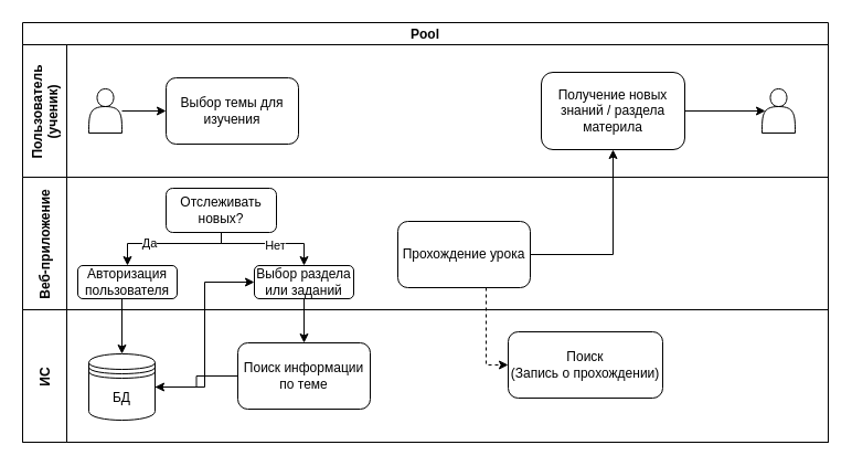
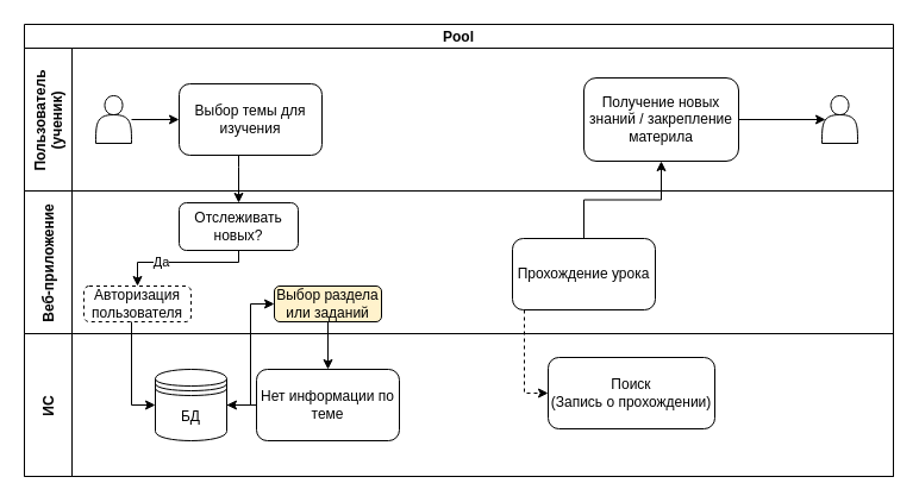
- <mxCell id="7" value="Получение новых знаний / раздела материла" style="rounded=1;whiteSpace=wrap;html=1;" vertex="1" parent="3"><mxGeometry x="470" y="25" width="130" height="70" as="geometry" /></mxCell>
+ <mxCell id="7" value="Получение новых знаний / закрепление материла" style="rounded=1;whiteSpace=wrap;html=1;" vertex="1" parent="3"><mxGeometry x="470" y="25" width="130" height="70" as="geometry" /></mxCell>
+ <mxCell id="23" style="edgeStyle=orthogonalEdgeStyle;rounded=0;orthogonalLoop=1;jettySize=auto;html=1;entryX=0.5;entryY=0;entryDx=0;entryDy=0;" edge="1" parent="2" source="6" target="13"><mxGeometry relative="1" as="geometry"><Array as="points"><mxPoint x="180" y="120" /><mxPoint x="180" y="120" /></Array></mxGeometry></mxCell>
- <mxCell id="11" style="edgeStyle=orthogonalEdgeStyle;rounded=0;orthogonalLoop=1;jettySize=auto;html=1;exitX=0.5;exitY=1;exitDx=0;exitDy=0;" edge="1" parent="10" source="13" target="17"><mxGeometry relative="1" as="geometry"><Array as="points"><mxPoint x="180" y="60" /><mxPoint x="255" y="60" /></Array></mxGeometry></mxCell>
- <mxCell id="12" value="Нет" style="edgeLabel;html=1;align=center;verticalAlign=middle;resizable=0;points=[];" vertex="1" connectable="0" parent="11"><mxGeometry x="0.105" y="-1" relative="1" as="geometry"><mxPoint as="offset" /></mxGeometry></mxCell>
- <mxCell id="18" value="Прохождение урока" style="whiteSpace=wrap;html=1;rounded=1;" vertex="1" parent="10"><mxGeometry x="340" y="40" width="120" height="60" as="geometry" /></mxCell>
+ <mxCell id="18" value="Прохождение урока" style="whiteSpace=wrap;html=1;rounded=1;" vertex="1" parent="10"><mxGeometry x="410" y="40" width="120" height="60" as="geometry" /></mxCell>
- <mxCell id="14" value="Авторизация пользователя" style="whiteSpace=wrap;html=1;rounded=1;" vertex="1" parent="10"><mxGeometry x="50" y="80" width="90" height="30" as="geometry" /></mxCell>
+ <mxCell id="14" value="Авторизация пользователя" style="whiteSpace=wrap;html=1;rounded=1;dashed=1;" vertex="1" parent="10"><mxGeometry x="50" y="80" width="90" height="30" as="geometry" /></mxCell>
- <mxCell id="17" value="Выбор раздела или заданий" style="whiteSpace=wrap;html=1;rounded=1;" vertex="1" parent="10"><mxGeometry x="210" y="80" width="90" height="30" as="geometry" /></mxCell>
+ <mxCell id="17" value="Выбор раздела или заданий" style="whiteSpace=wrap;html=1;rounded=1;fillColor=#fff2cc;" vertex="1" parent="10"><mxGeometry x="210" y="80" width="90" height="30" as="geometry" /></mxCell>
- <mxCell id="21" value="Поиск информации по теме" style="whiteSpace=wrap;html=1;rounded=1;" vertex="1" parent="19"><mxGeometry x="195" y="30" width="120" height="60" as="geometry" /></mxCell>
+ <mxCell id="21" value="Нет информации по теме" style="whiteSpace=wrap;html=1;rounded=1;" vertex="1" parent="19"><mxGeometry x="195" y="30" width="120" height="60" as="geometry" /></mxCell>
- <mxCell id="20" value="БД" style="shape=datastore;whiteSpace=wrap;html=1;" vertex="1" parent="19"><mxGeometry x="60" y="40" width="60" height="60" as="geometry" /></mxCell>
+ <mxCell id="20" value="БД" style="shape=datastore;whiteSpace=wrap;html=1;" vertex="1" parent="19"><mxGeometry x="110" y="30" width="60" height="60" as="geometry" /></mxCell>
